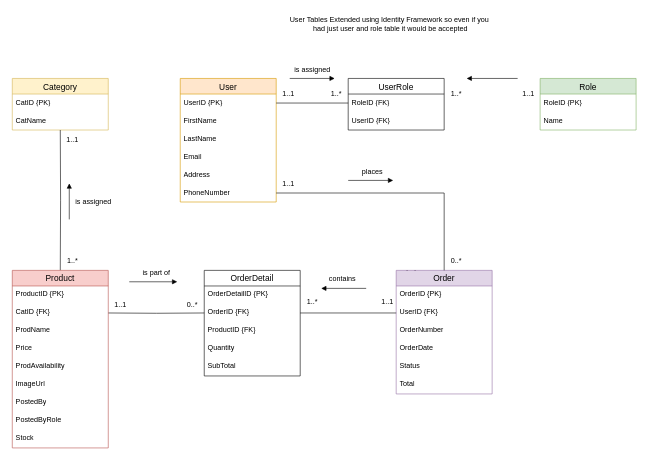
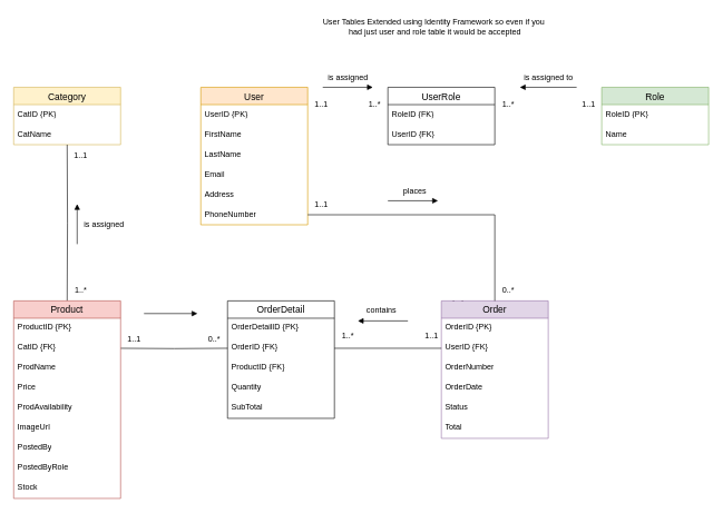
+ <mxCell id="52" value="is assigned to" style="text;html=1;align=center;verticalAlign=middle;resizable=0;points=[];autosize=1;strokeColor=none;fillColor=none;" vertex="1" parent="51"><mxGeometry width="100" height="30" as="geometry" /></mxCell>
- <mxCell id="38" style="edgeStyle=orthogonalEdgeStyle;rounded=0;orthogonalLoop=1;jettySize=auto;html=1;exitX=1;exitY=0.5;exitDx=0;exitDy=0;entryX=0;entryY=0.5;entryDx=0;entryDy=0;endArrow=none;endFill=0;" edge="1" parent="1" source="21" target="36"><mxGeometry relative="1" as="geometry" /></mxCell>
- <mxCell id="40" value="is part of" style="text;html=1;align=center;verticalAlign=middle;resizable=0;points=[];autosize=1;strokeColor=none;fillColor=none;" vertex="1" parent="39"><mxGeometry x="10" width="70" height="30" as="geometry" /></mxCell>
